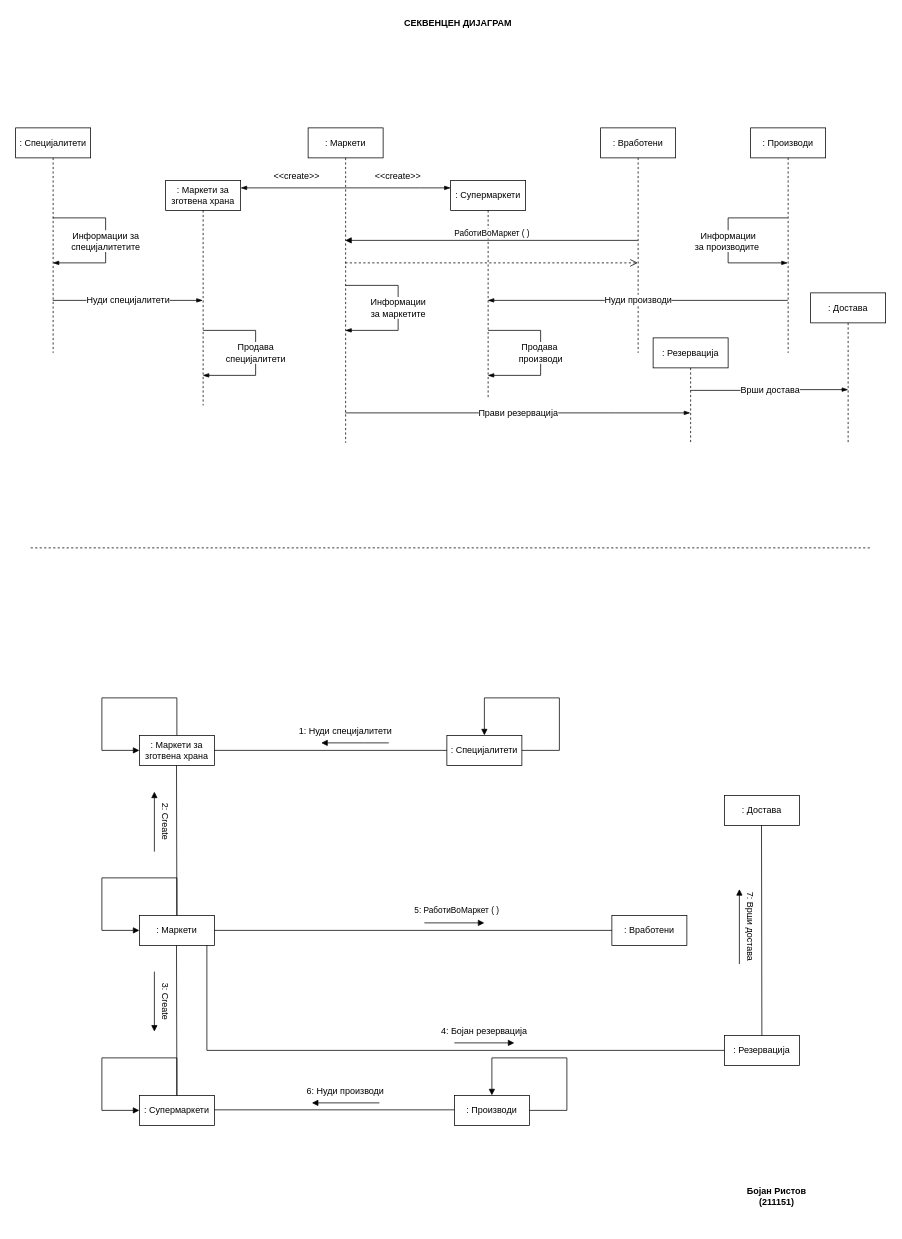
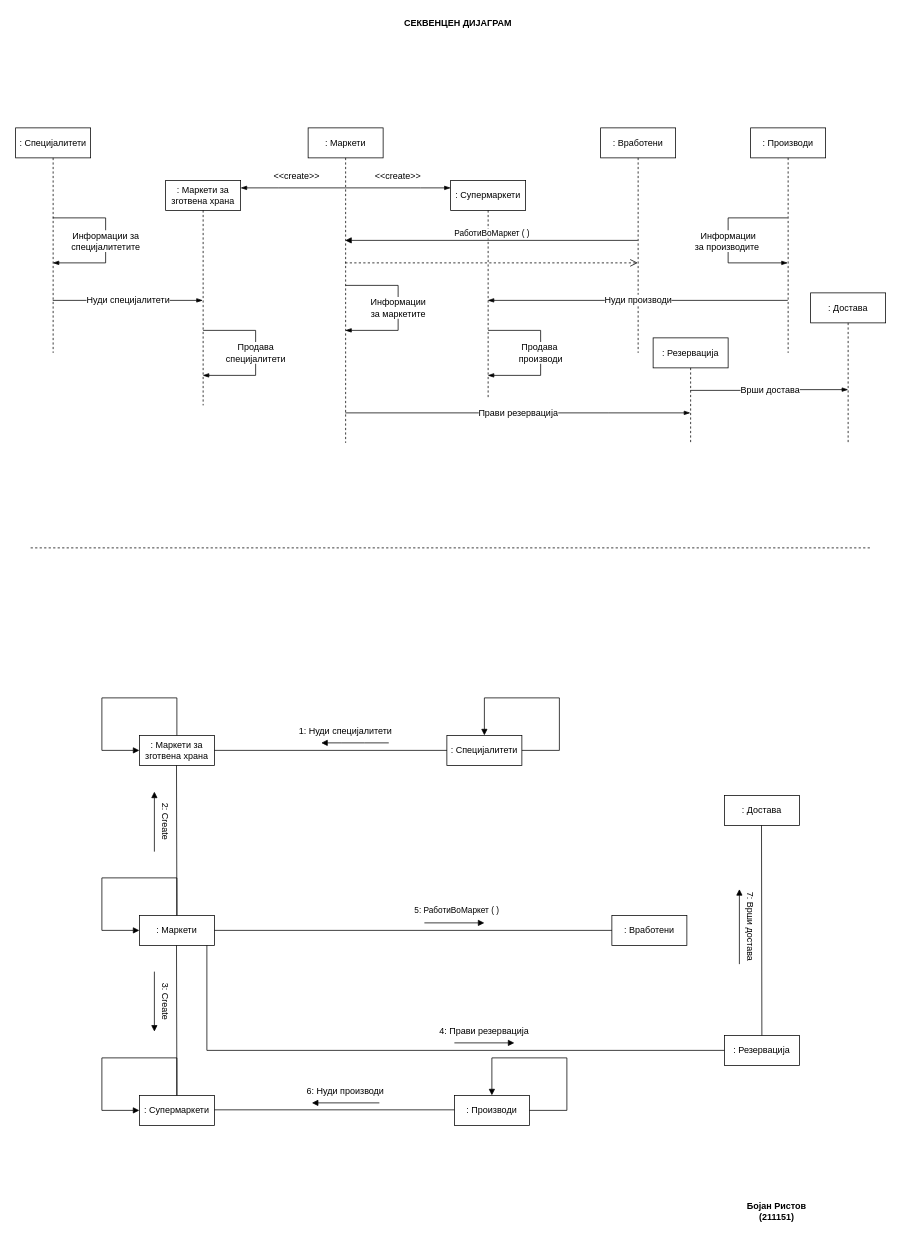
- <mxCell id="50" value="4: Бојан резервација" style="text;html=1;strokeColor=none;fillColor=none;align=center;verticalAlign=middle;whiteSpace=wrap;rounded=0;" vertex="1" parent="1"><mxGeometry x="575" y="1360" width="140" height="30" as="geometry" /></mxCell>
+ <mxCell id="50" value="4: Прави резервација" style="text;html=1;strokeColor=none;fillColor=none;align=center;verticalAlign=middle;whiteSpace=wrap;rounded=0;" vertex="1" parent="1"><mxGeometry x="575" y="1360" width="140" height="30" as="geometry" /></mxCell>
- <mxCell id="61" value="&lt;b&gt;Бојан Ристов (211151)&lt;/b&gt;" style="text;html=1;strokeColor=none;fillColor=none;align=center;verticalAlign=middle;whiteSpace=wrap;rounded=0;" vertex="1" parent="1"><mxGeometry x="970" y="1580" width="130" height="30" as="geometry" /></mxCell>
+ <mxCell id="61" value="&lt;b&gt;Бојан Ристов (211151)&lt;/b&gt;" style="text;html=1;strokeColor=none;fillColor=none;align=center;verticalAlign=middle;whiteSpace=wrap;rounded=0;" vertex="1" parent="1"><mxGeometry x="970" y="1600" width="130" height="30" as="geometry" /></mxCell>
